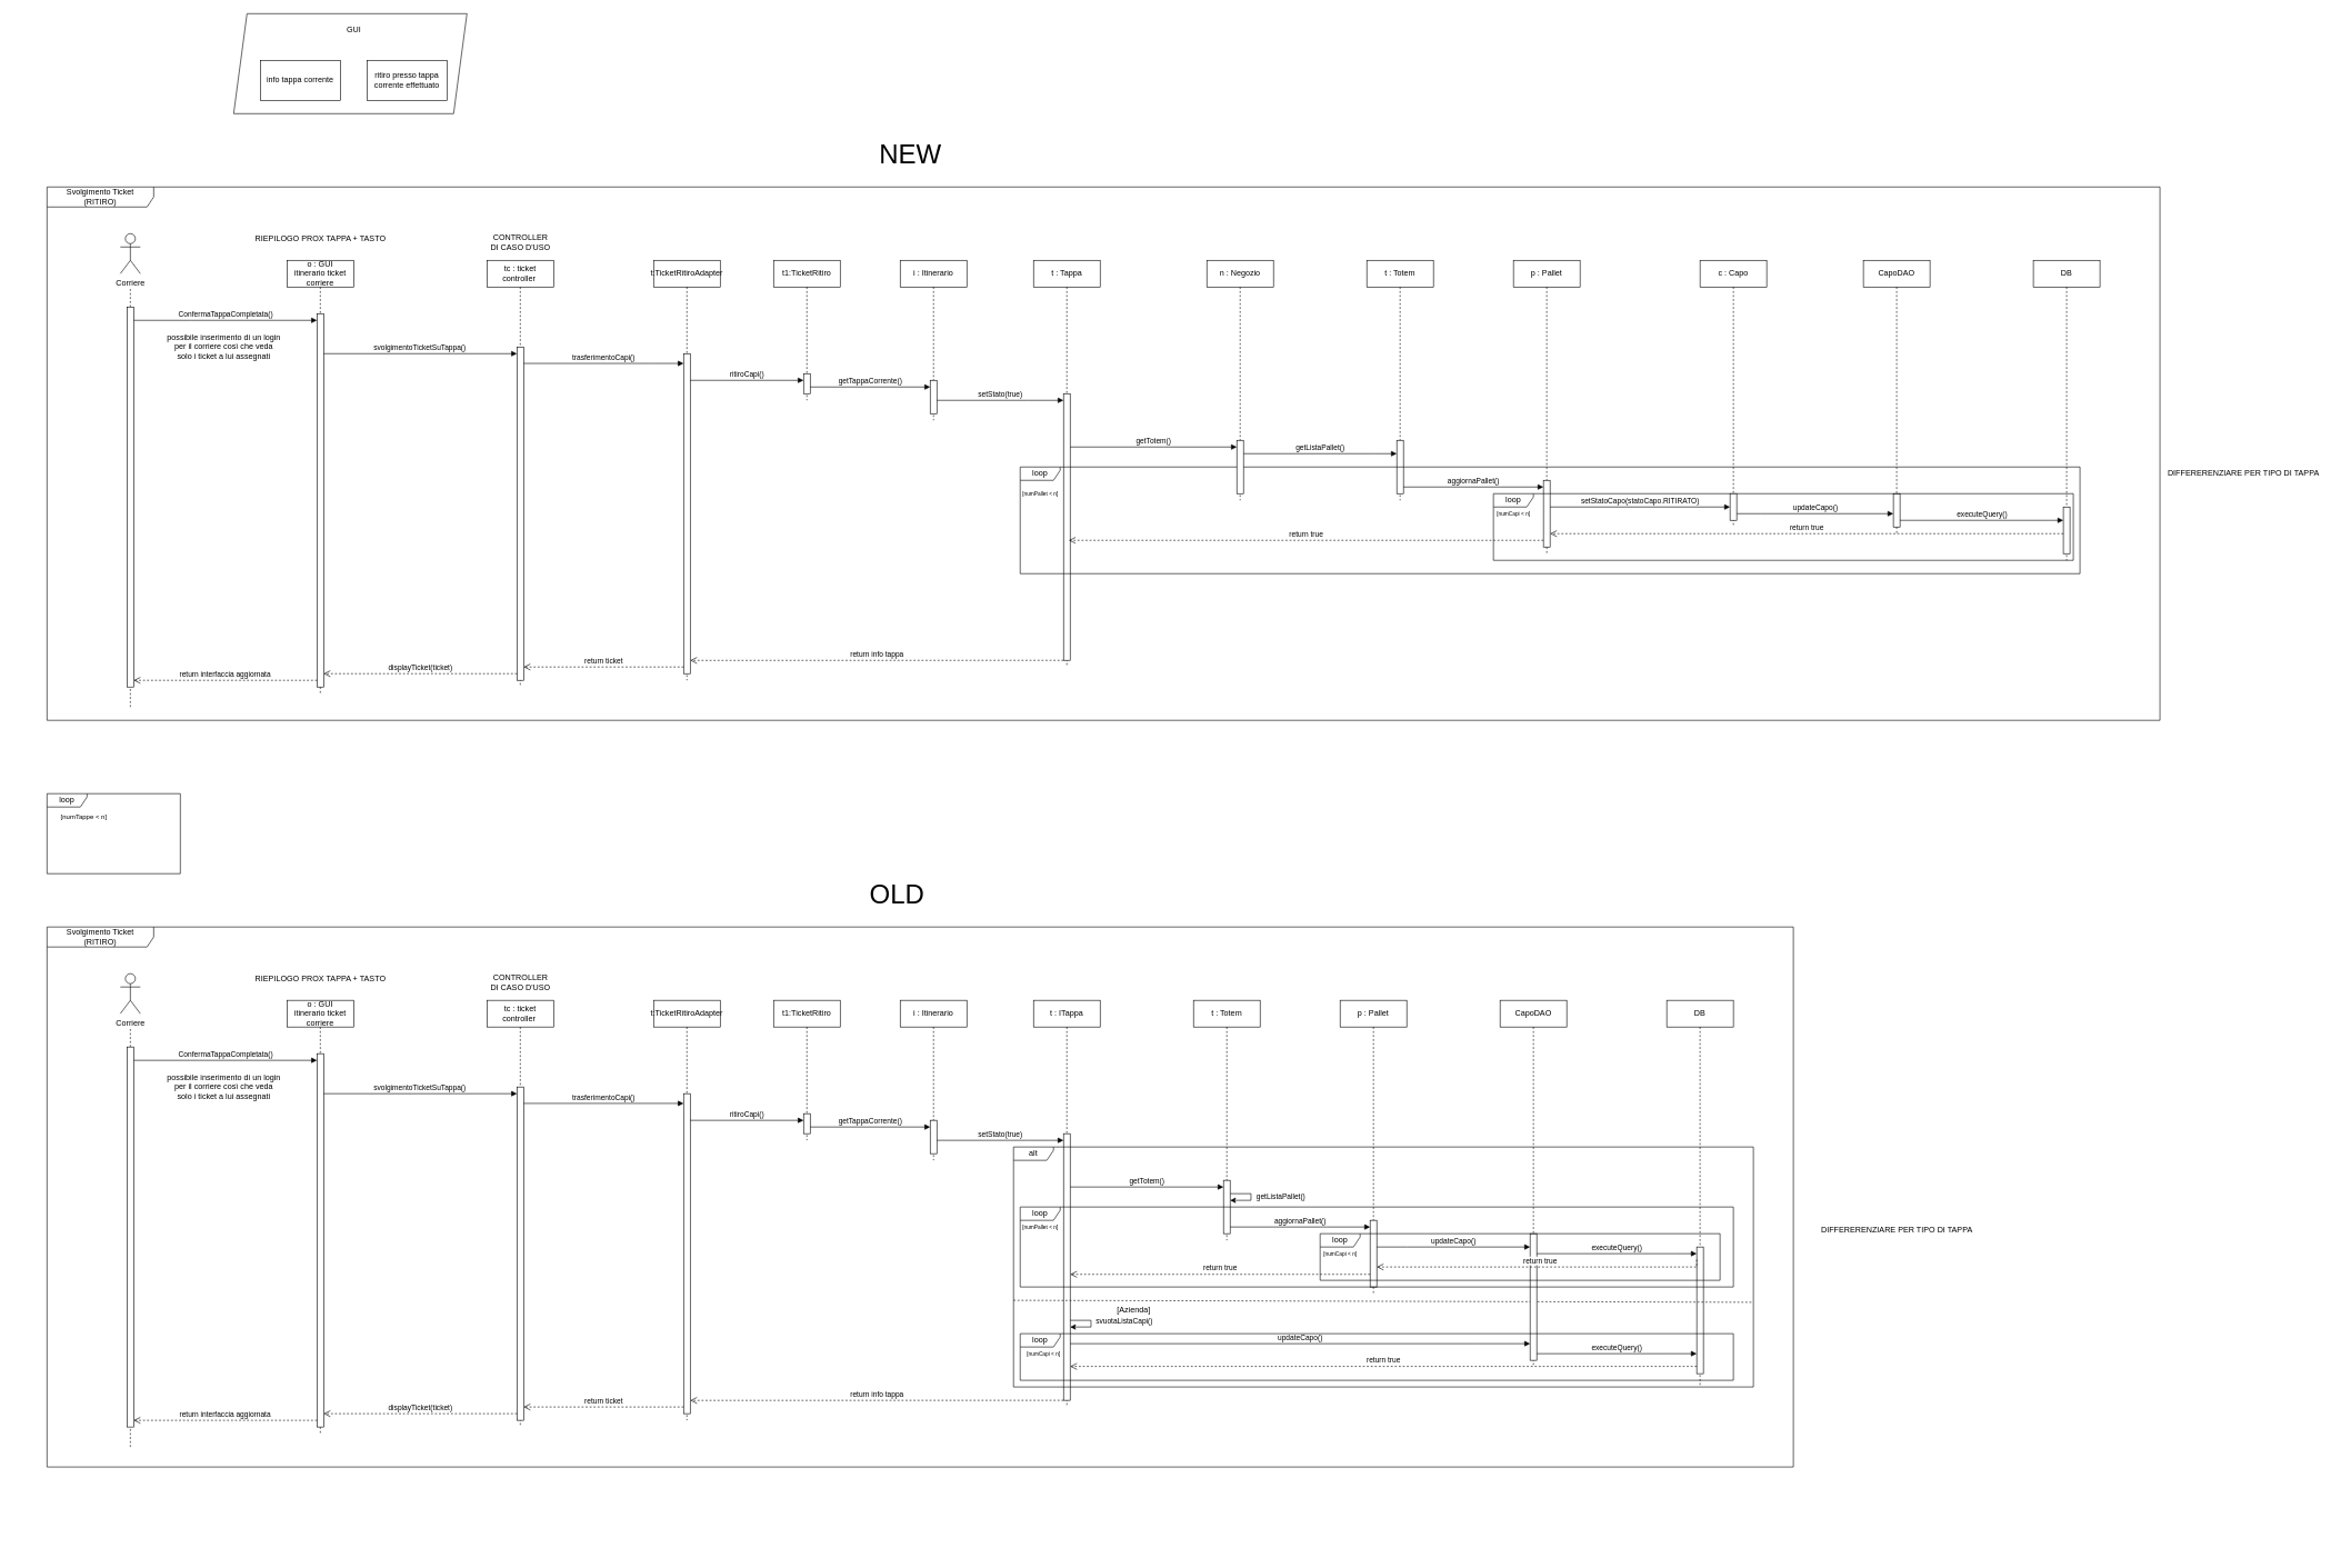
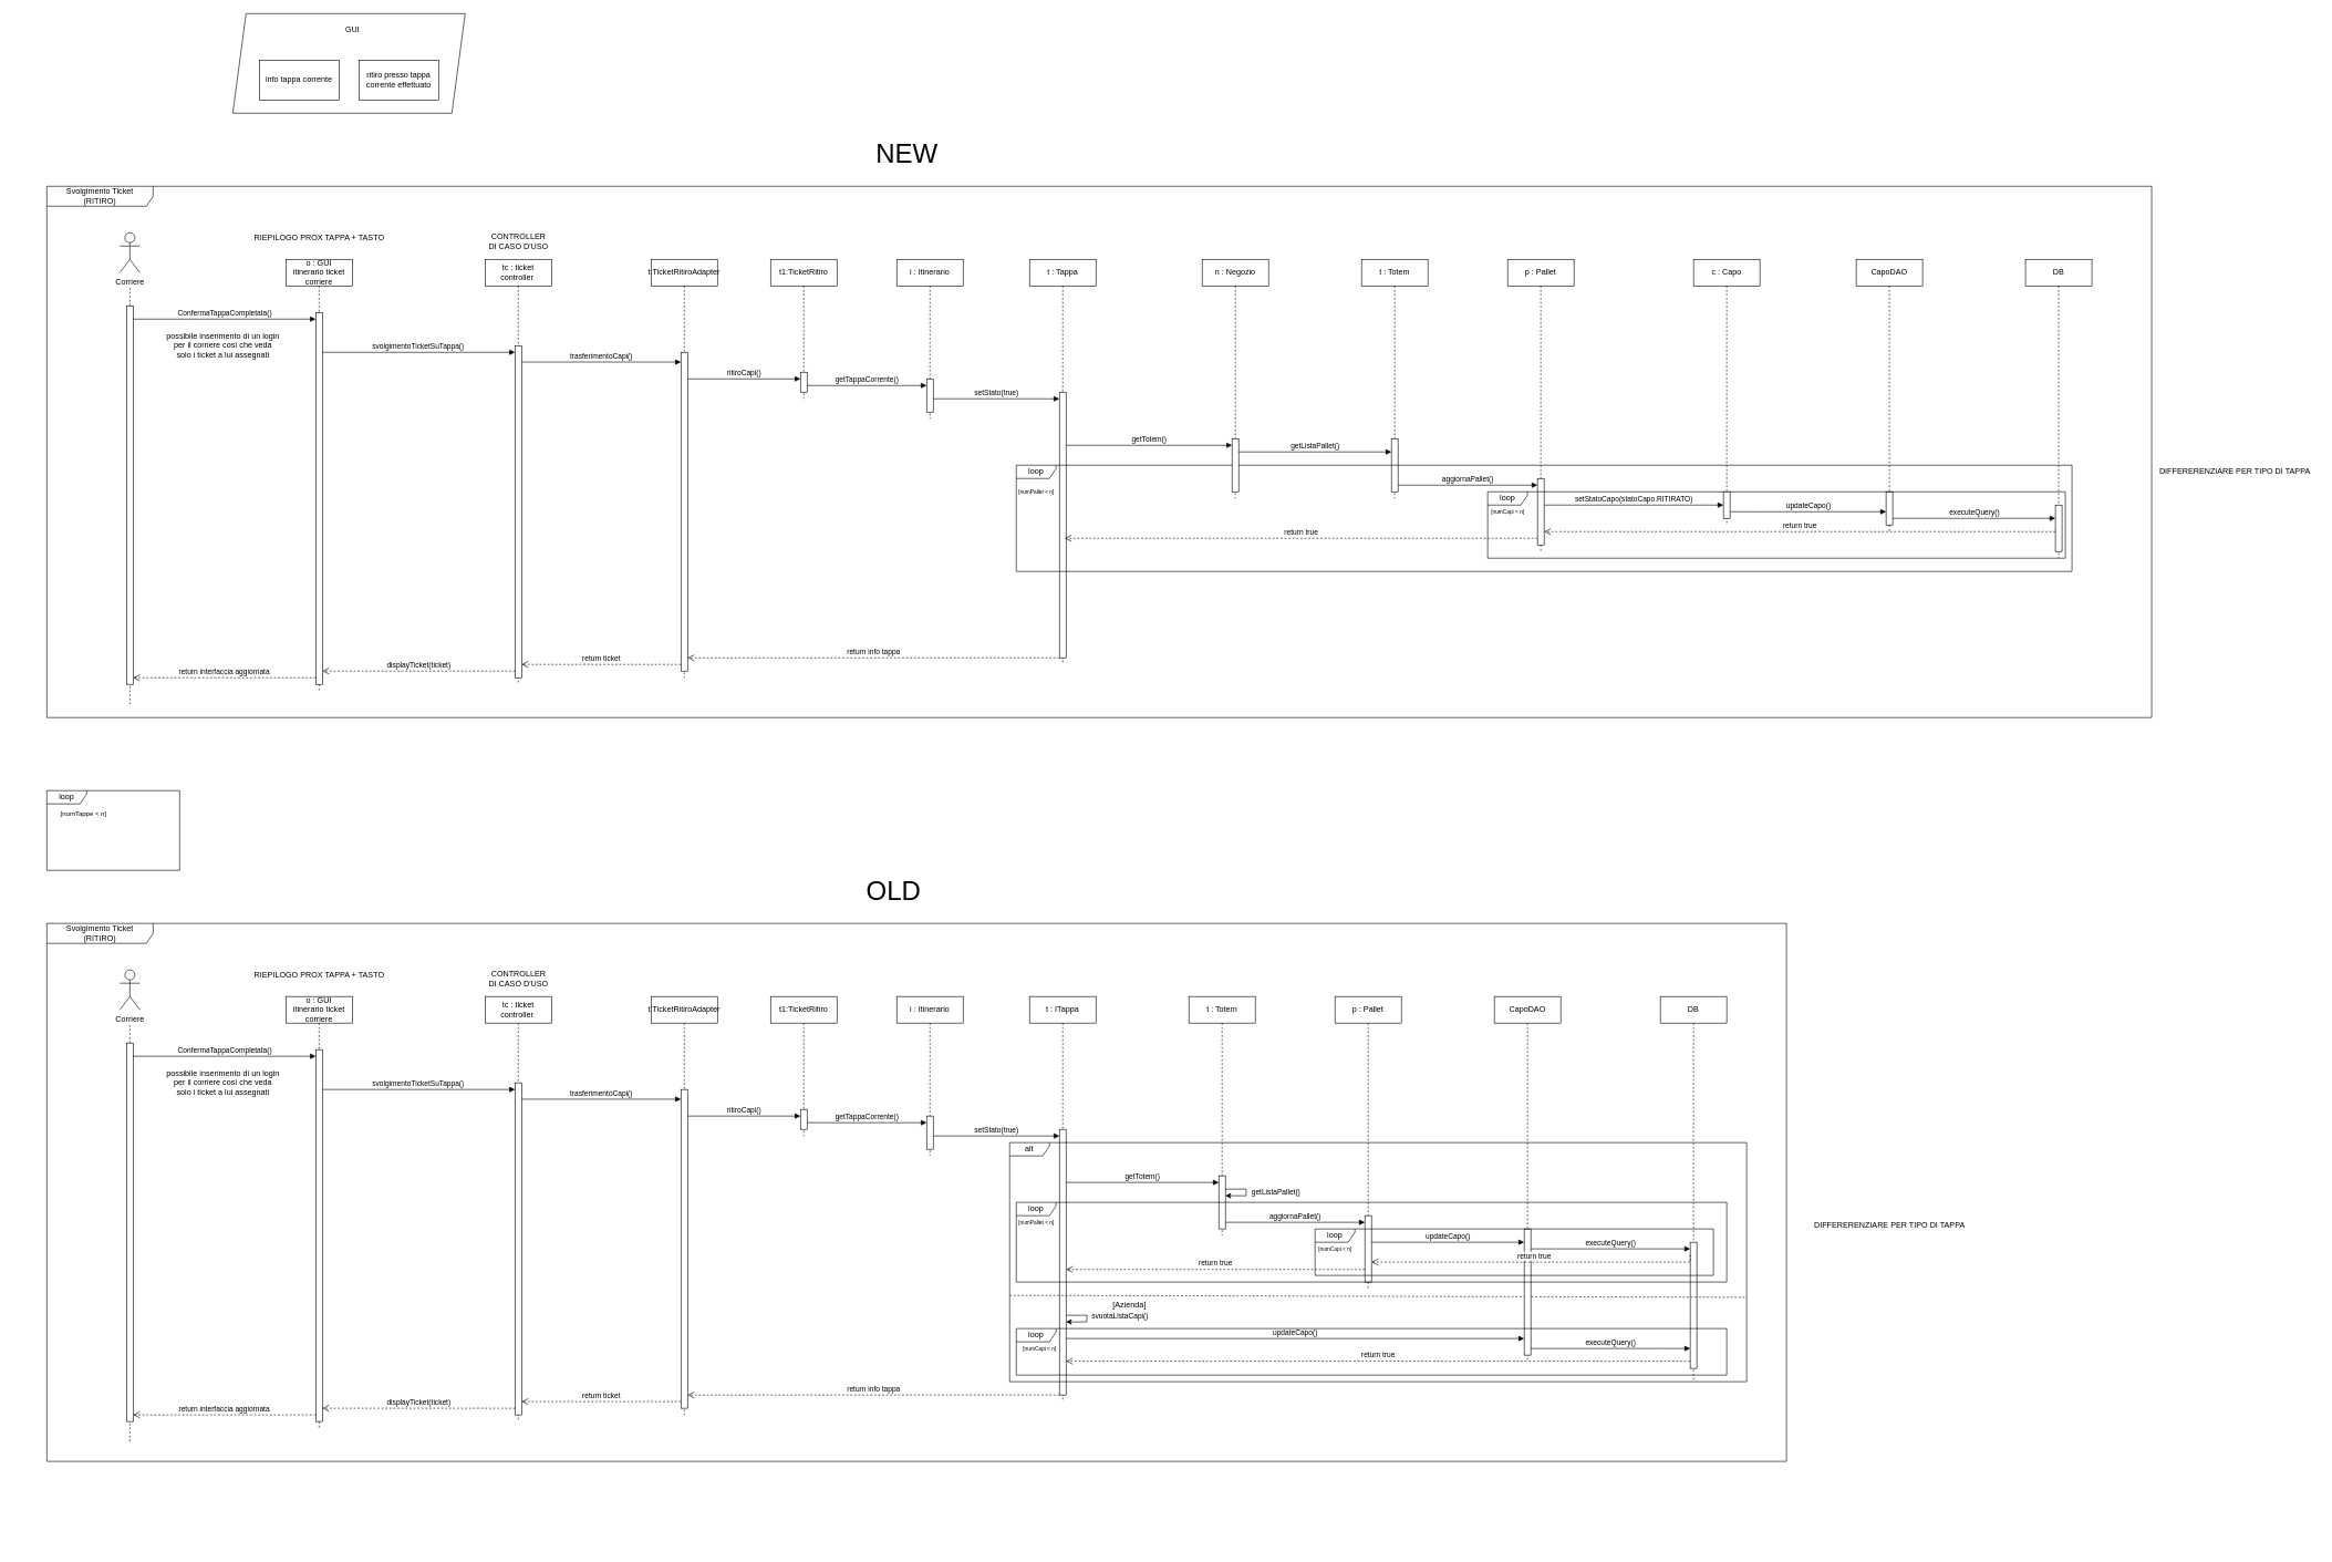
- <mxCell id="54" value="ritiro presso tappa corrente effettuato" style="rounded=0;whiteSpace=wrap;html=1;strokeColor=light-dark(#000000,#FF8000);" vertex="1" parent="1"><mxGeometry x="550" y="90" width="120" height="60" as="geometry" /></mxCell>
+ <mxCell id="54" value="ritiro presso tappa corrente effettuato" style="rounded=0;whiteSpace=wrap;html=1;strokeColor=light-dark(#000000,#FF8000);" vertex="1" parent="1"><mxGeometry x="540" y="90" width="120" height="60" as="geometry" /></mxCell>
